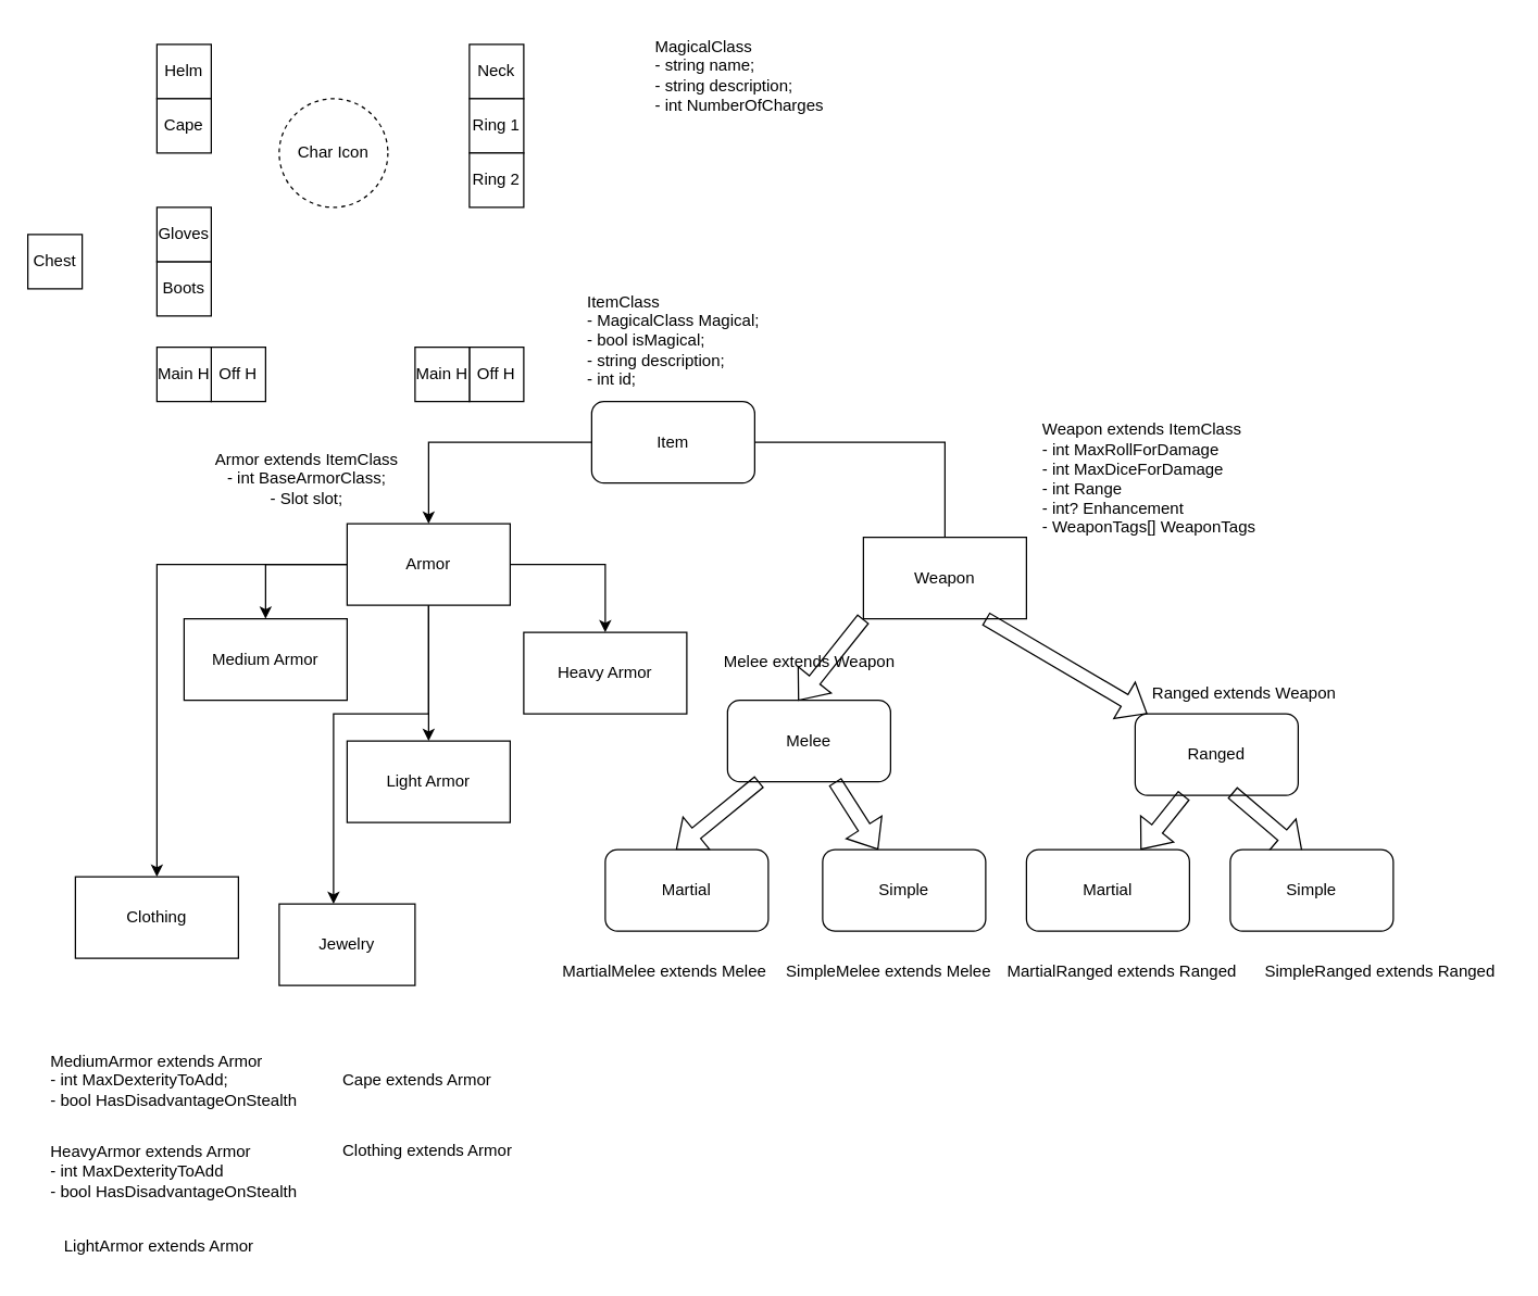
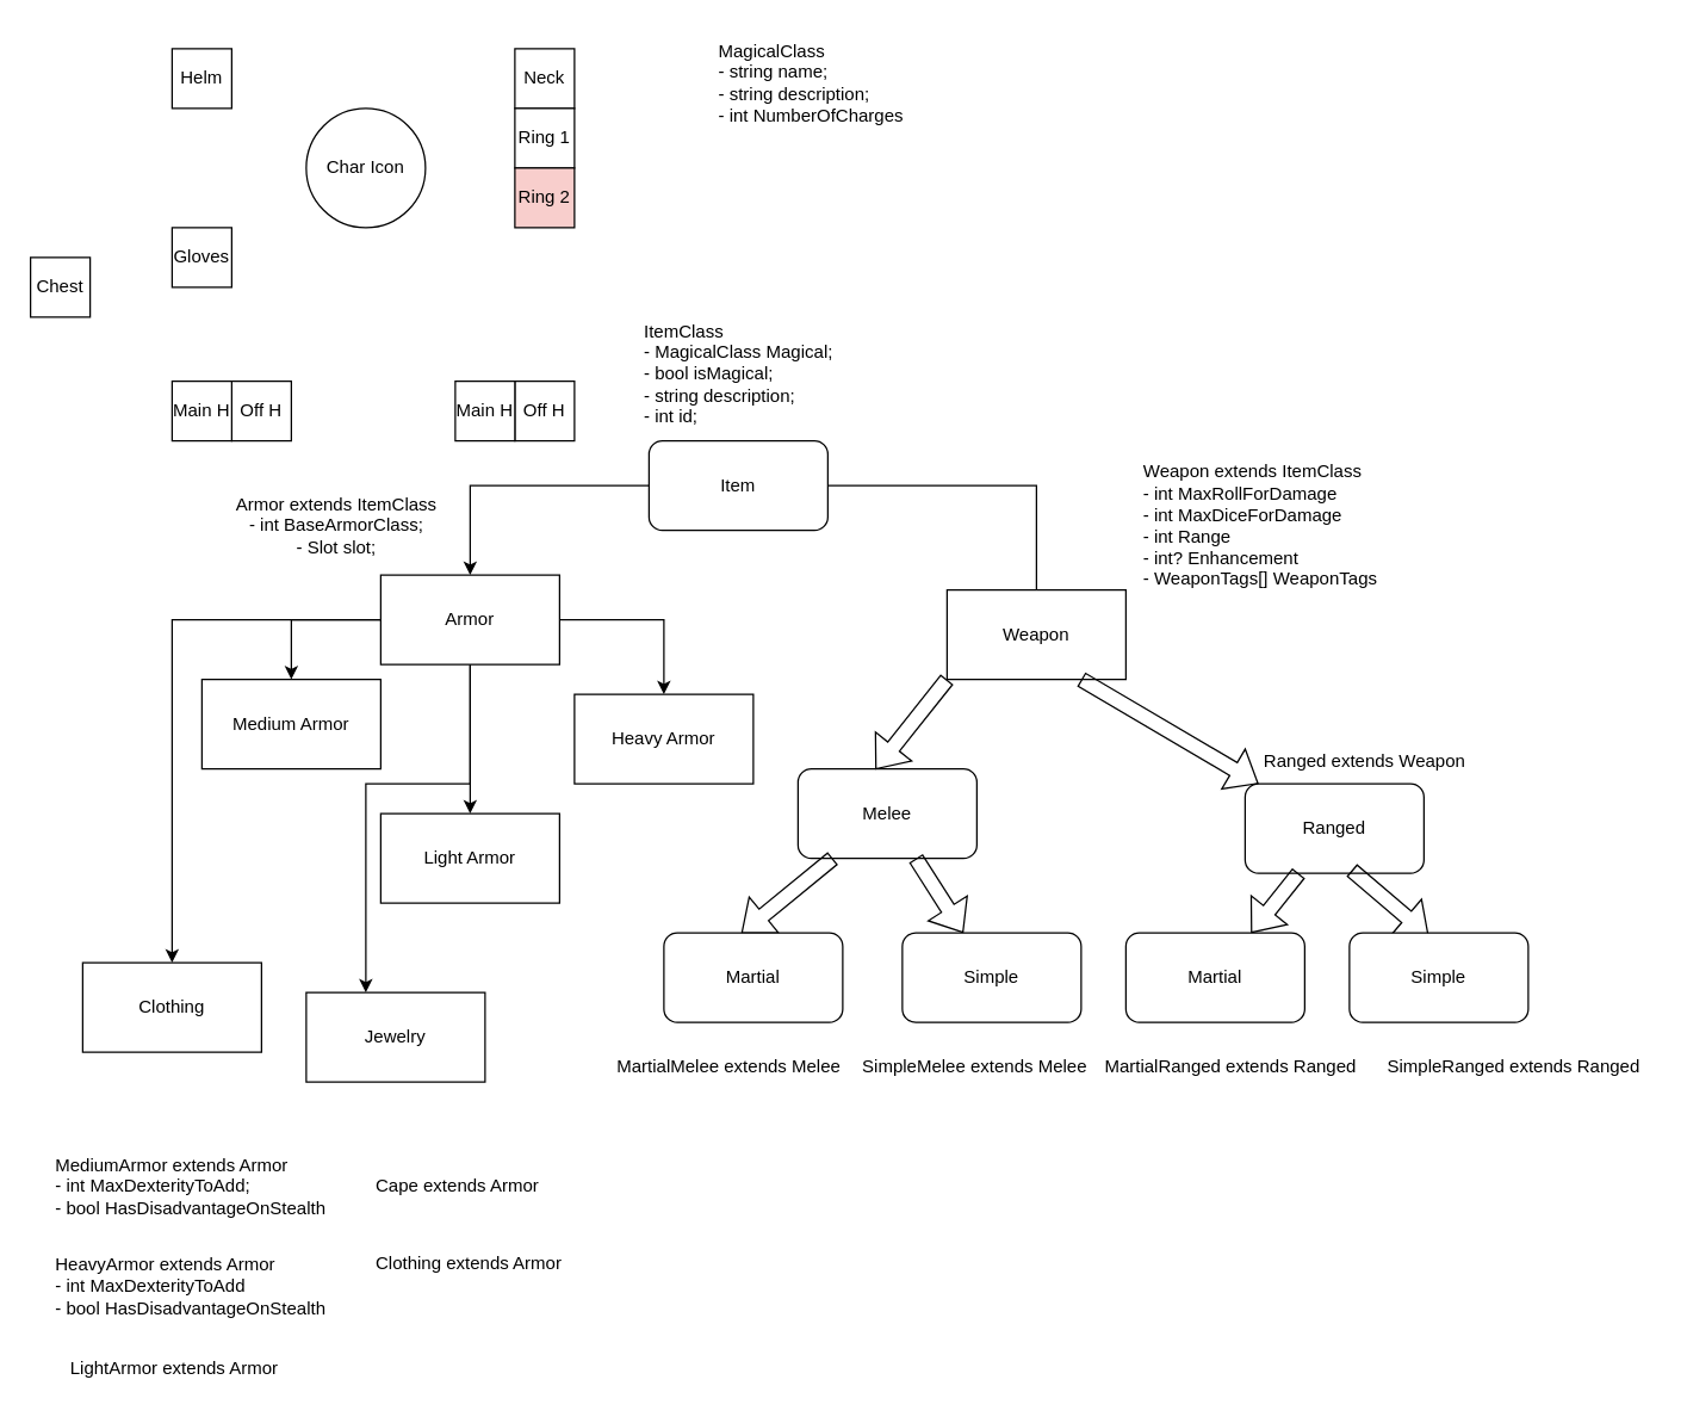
- <mxCell id="4" value="Cape" style="whiteSpace=wrap;html=1;aspect=fixed;" vertex="1" parent="1"><mxGeometry x="115" y="72" width="40" height="40" as="geometry" /></mxCell>
- <mxCell id="2" value="Char Icon" style="ellipse;whiteSpace=wrap;html=1;aspect=fixed;dashed=1;" vertex="1" parent="1"><mxGeometry x="205" y="72" width="80" height="80" as="geometry" /></mxCell>
+ <mxCell id="2" value="Char Icon" style="ellipse;whiteSpace=wrap;html=1;aspect=fixed;" vertex="1" parent="1"><mxGeometry x="205" y="72" width="80" height="80" as="geometry" /></mxCell>
- <mxCell id="9" value="Ring 2" style="whiteSpace=wrap;html=1;aspect=fixed;" vertex="1" parent="1"><mxGeometry x="345" y="112" width="40" height="40" as="geometry" /></mxCell>
+ <mxCell id="9" value="Ring 2" style="whiteSpace=wrap;html=1;aspect=fixed;fillColor=#f8cecc;" vertex="1" parent="1"><mxGeometry x="345" y="112" width="40" height="40" as="geometry" /></mxCell>
- <mxCell id="6" value="Boots" style="whiteSpace=wrap;html=1;aspect=fixed;" vertex="1" parent="1"><mxGeometry x="115" y="192" width="40" height="40" as="geometry" /></mxCell>
- <mxCell id="50" value="Melee extends Weapon" style="text;html=1;align=center;verticalAlign=middle;resizable=0;points=[];autosize=1;strokeColor=none;fillColor=none;" vertex="1" parent="1"><mxGeometry x="520" y="472" width="150" height="30" as="geometry" /></mxCell>
- <mxCell id="28" value="Jewelry" style="rounded=0;whiteSpace=wrap;html=1;" vertex="1" parent="1"><mxGeometry x="205" y="665" width="100" height="60" as="geometry" /></mxCell>
+ <mxCell id="28" value="Jewelry" style="rounded=0;whiteSpace=wrap;html=1;" vertex="1" parent="1"><mxGeometry x="205" y="665" width="120" height="60" as="geometry" /></mxCell>
